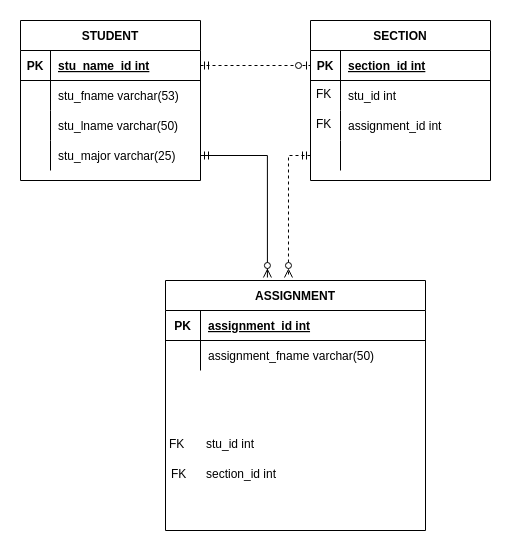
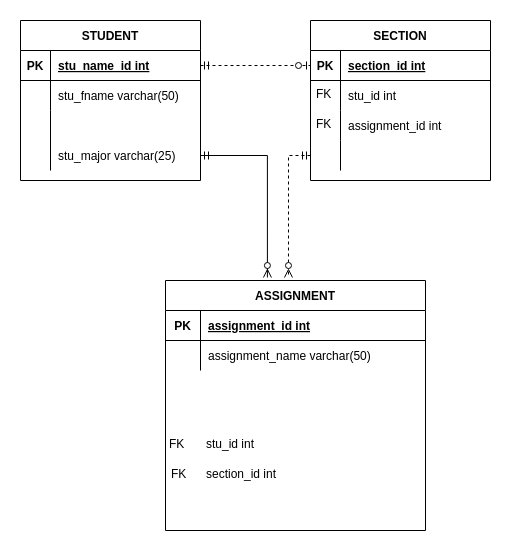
- <mxCell id="8" value="stu_fname varchar(53)" style="shape=partialRectangle;connectable=0;fillColor=none;top=0;left=0;bottom=0;right=0;align=left;spacingLeft=6;overflow=hidden;" vertex="1" parent="6"><mxGeometry x="30" width="150" height="30" as="geometry" /></mxCell>
+ <mxCell id="8" value="stu_fname varchar(50)" style="shape=partialRectangle;connectable=0;fillColor=none;top=0;left=0;bottom=0;right=0;align=left;spacingLeft=6;overflow=hidden;" vertex="1" parent="6"><mxGeometry x="30" width="150" height="30" as="geometry" /></mxCell>
- <mxCell id="11" value="stu_lname varchar(50)" style="shape=partialRectangle;connectable=0;fillColor=none;top=0;left=0;bottom=0;right=0;align=left;spacingLeft=6;overflow=hidden;" vertex="1" parent="9"><mxGeometry x="30" width="150" height="30" as="geometry" /></mxCell>
- <mxCell id="34" value="assignment_fname varchar(50)" style="shape=partialRectangle;connectable=0;fillColor=none;top=0;left=0;bottom=0;right=0;align=left;spacingLeft=6;overflow=hidden;" vertex="1" parent="32"><mxGeometry x="35" width="225" height="30" as="geometry" /></mxCell>
+ <mxCell id="34" value="assignment_name varchar(50)" style="shape=partialRectangle;connectable=0;fillColor=none;top=0;left=0;bottom=0;right=0;align=left;spacingLeft=6;overflow=hidden;" vertex="1" parent="32"><mxGeometry x="35" width="225" height="30" as="geometry" /></mxCell>
